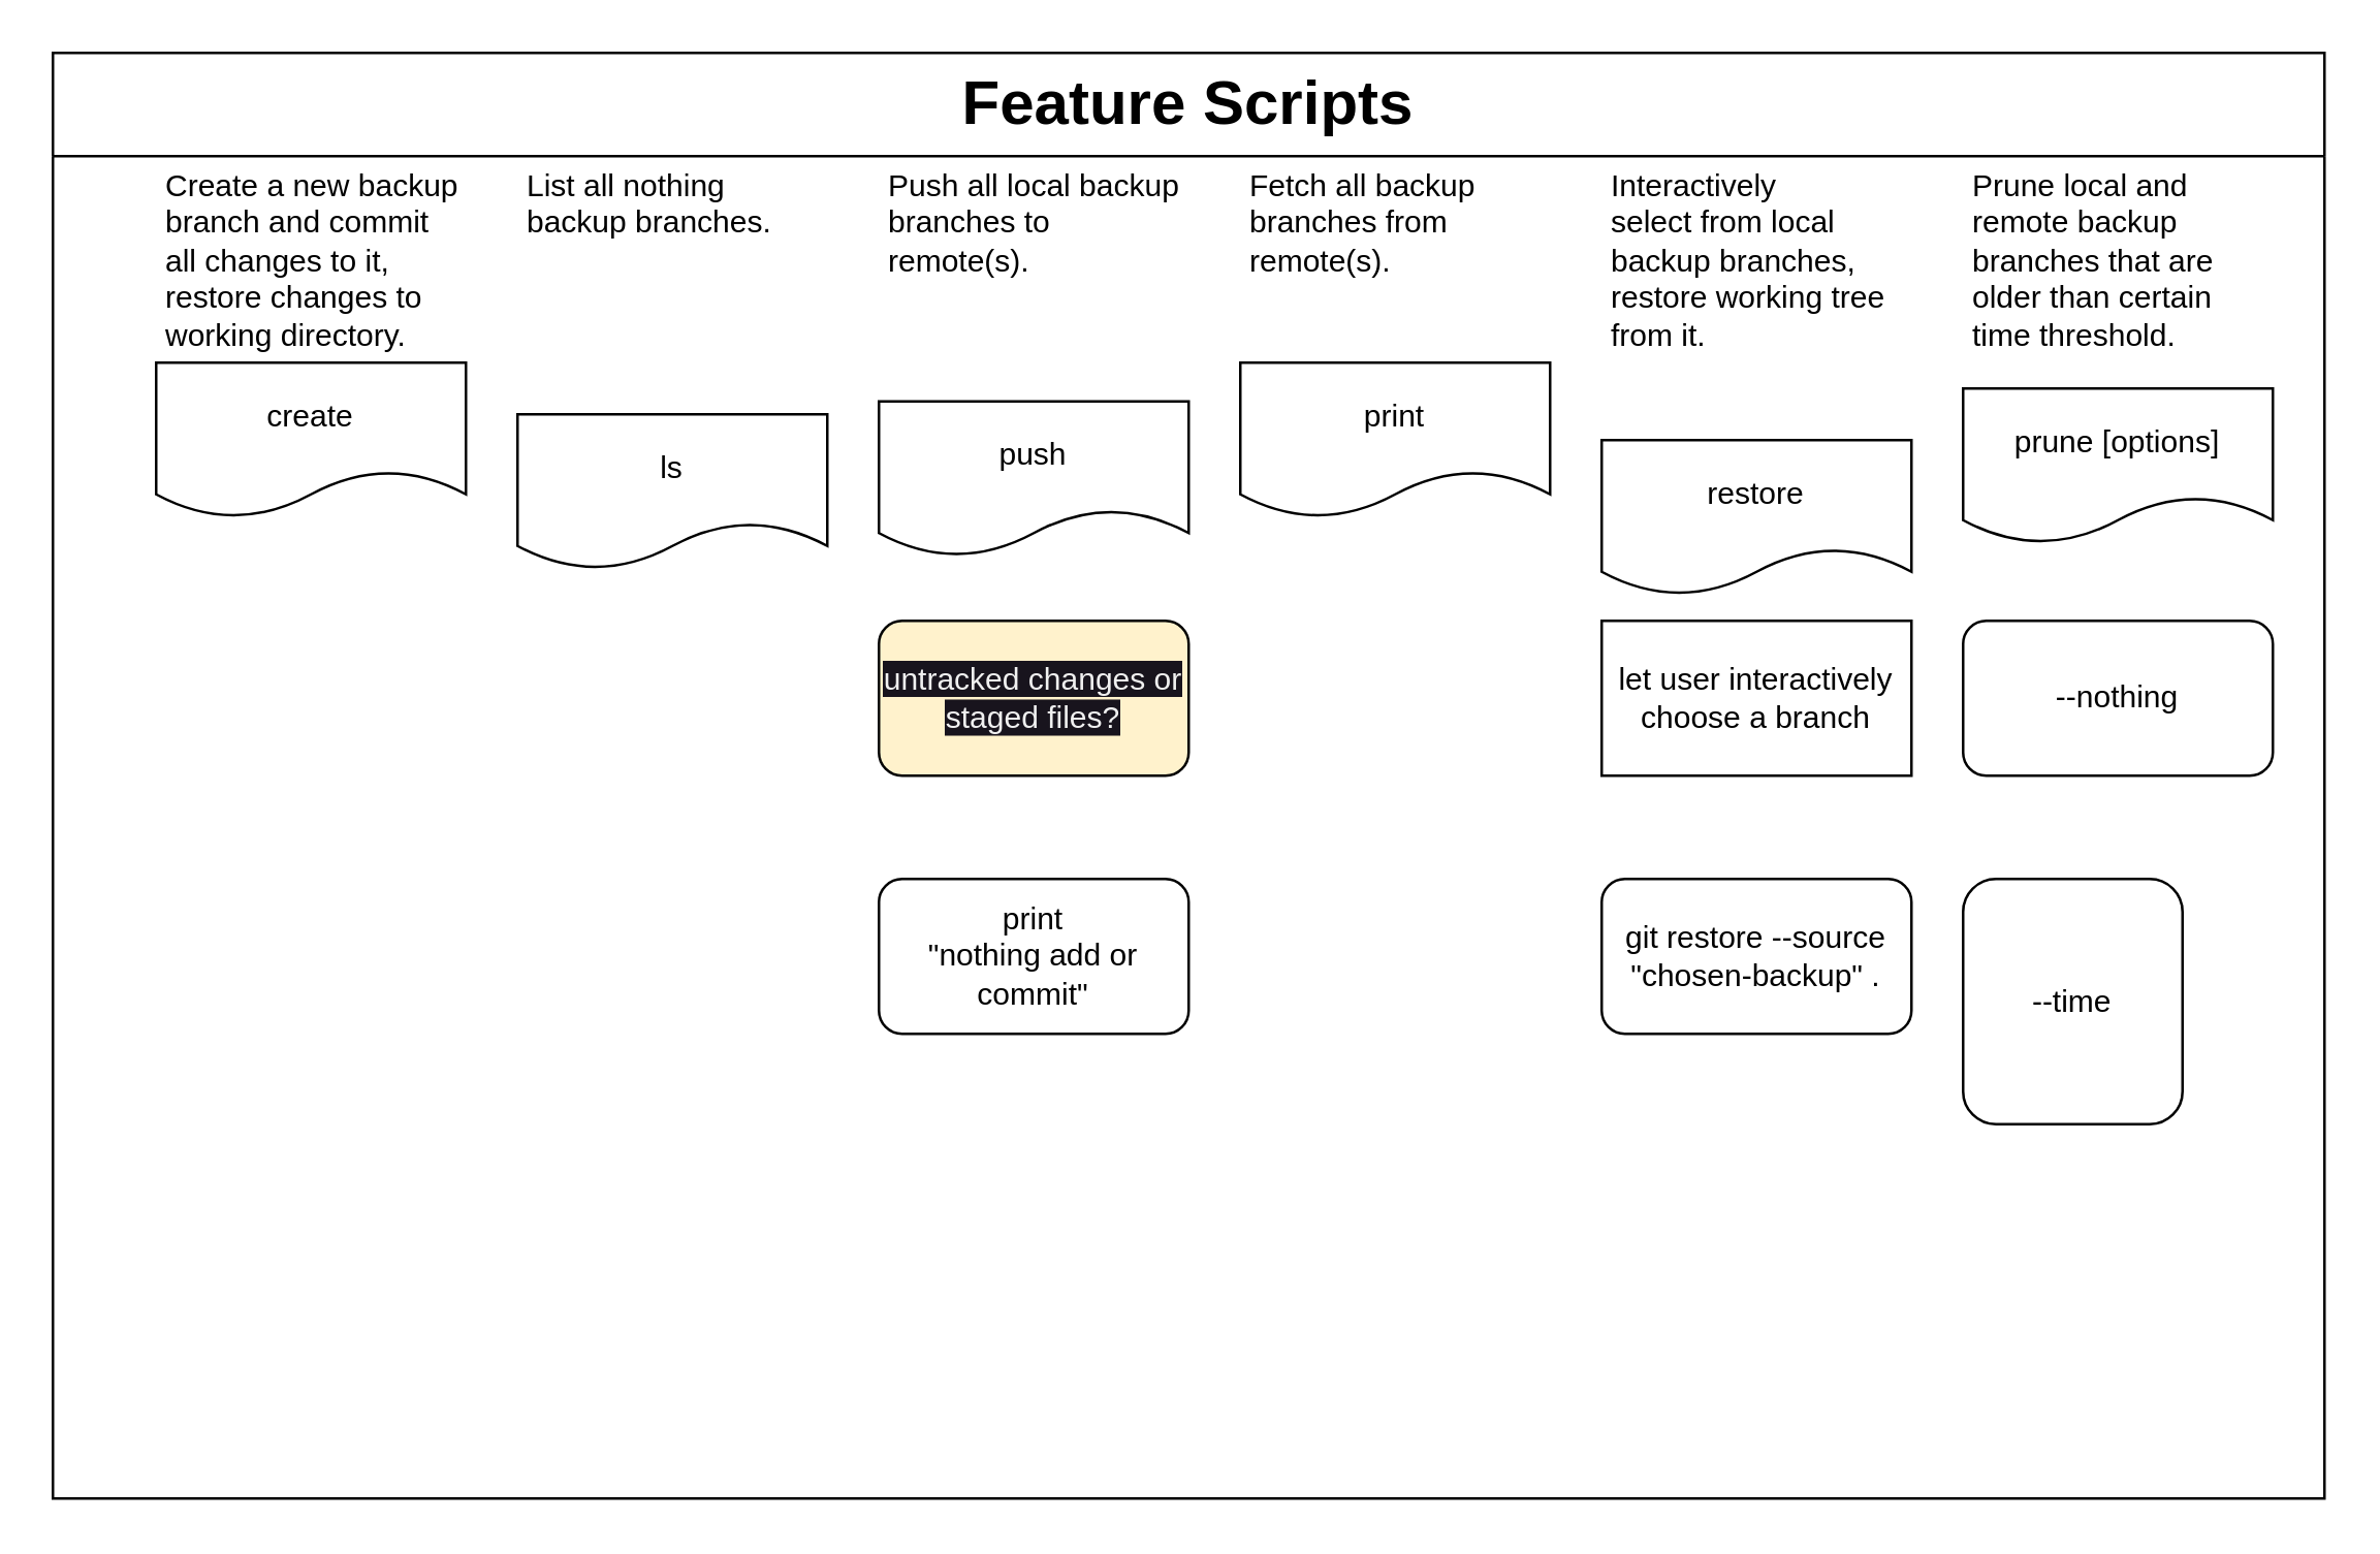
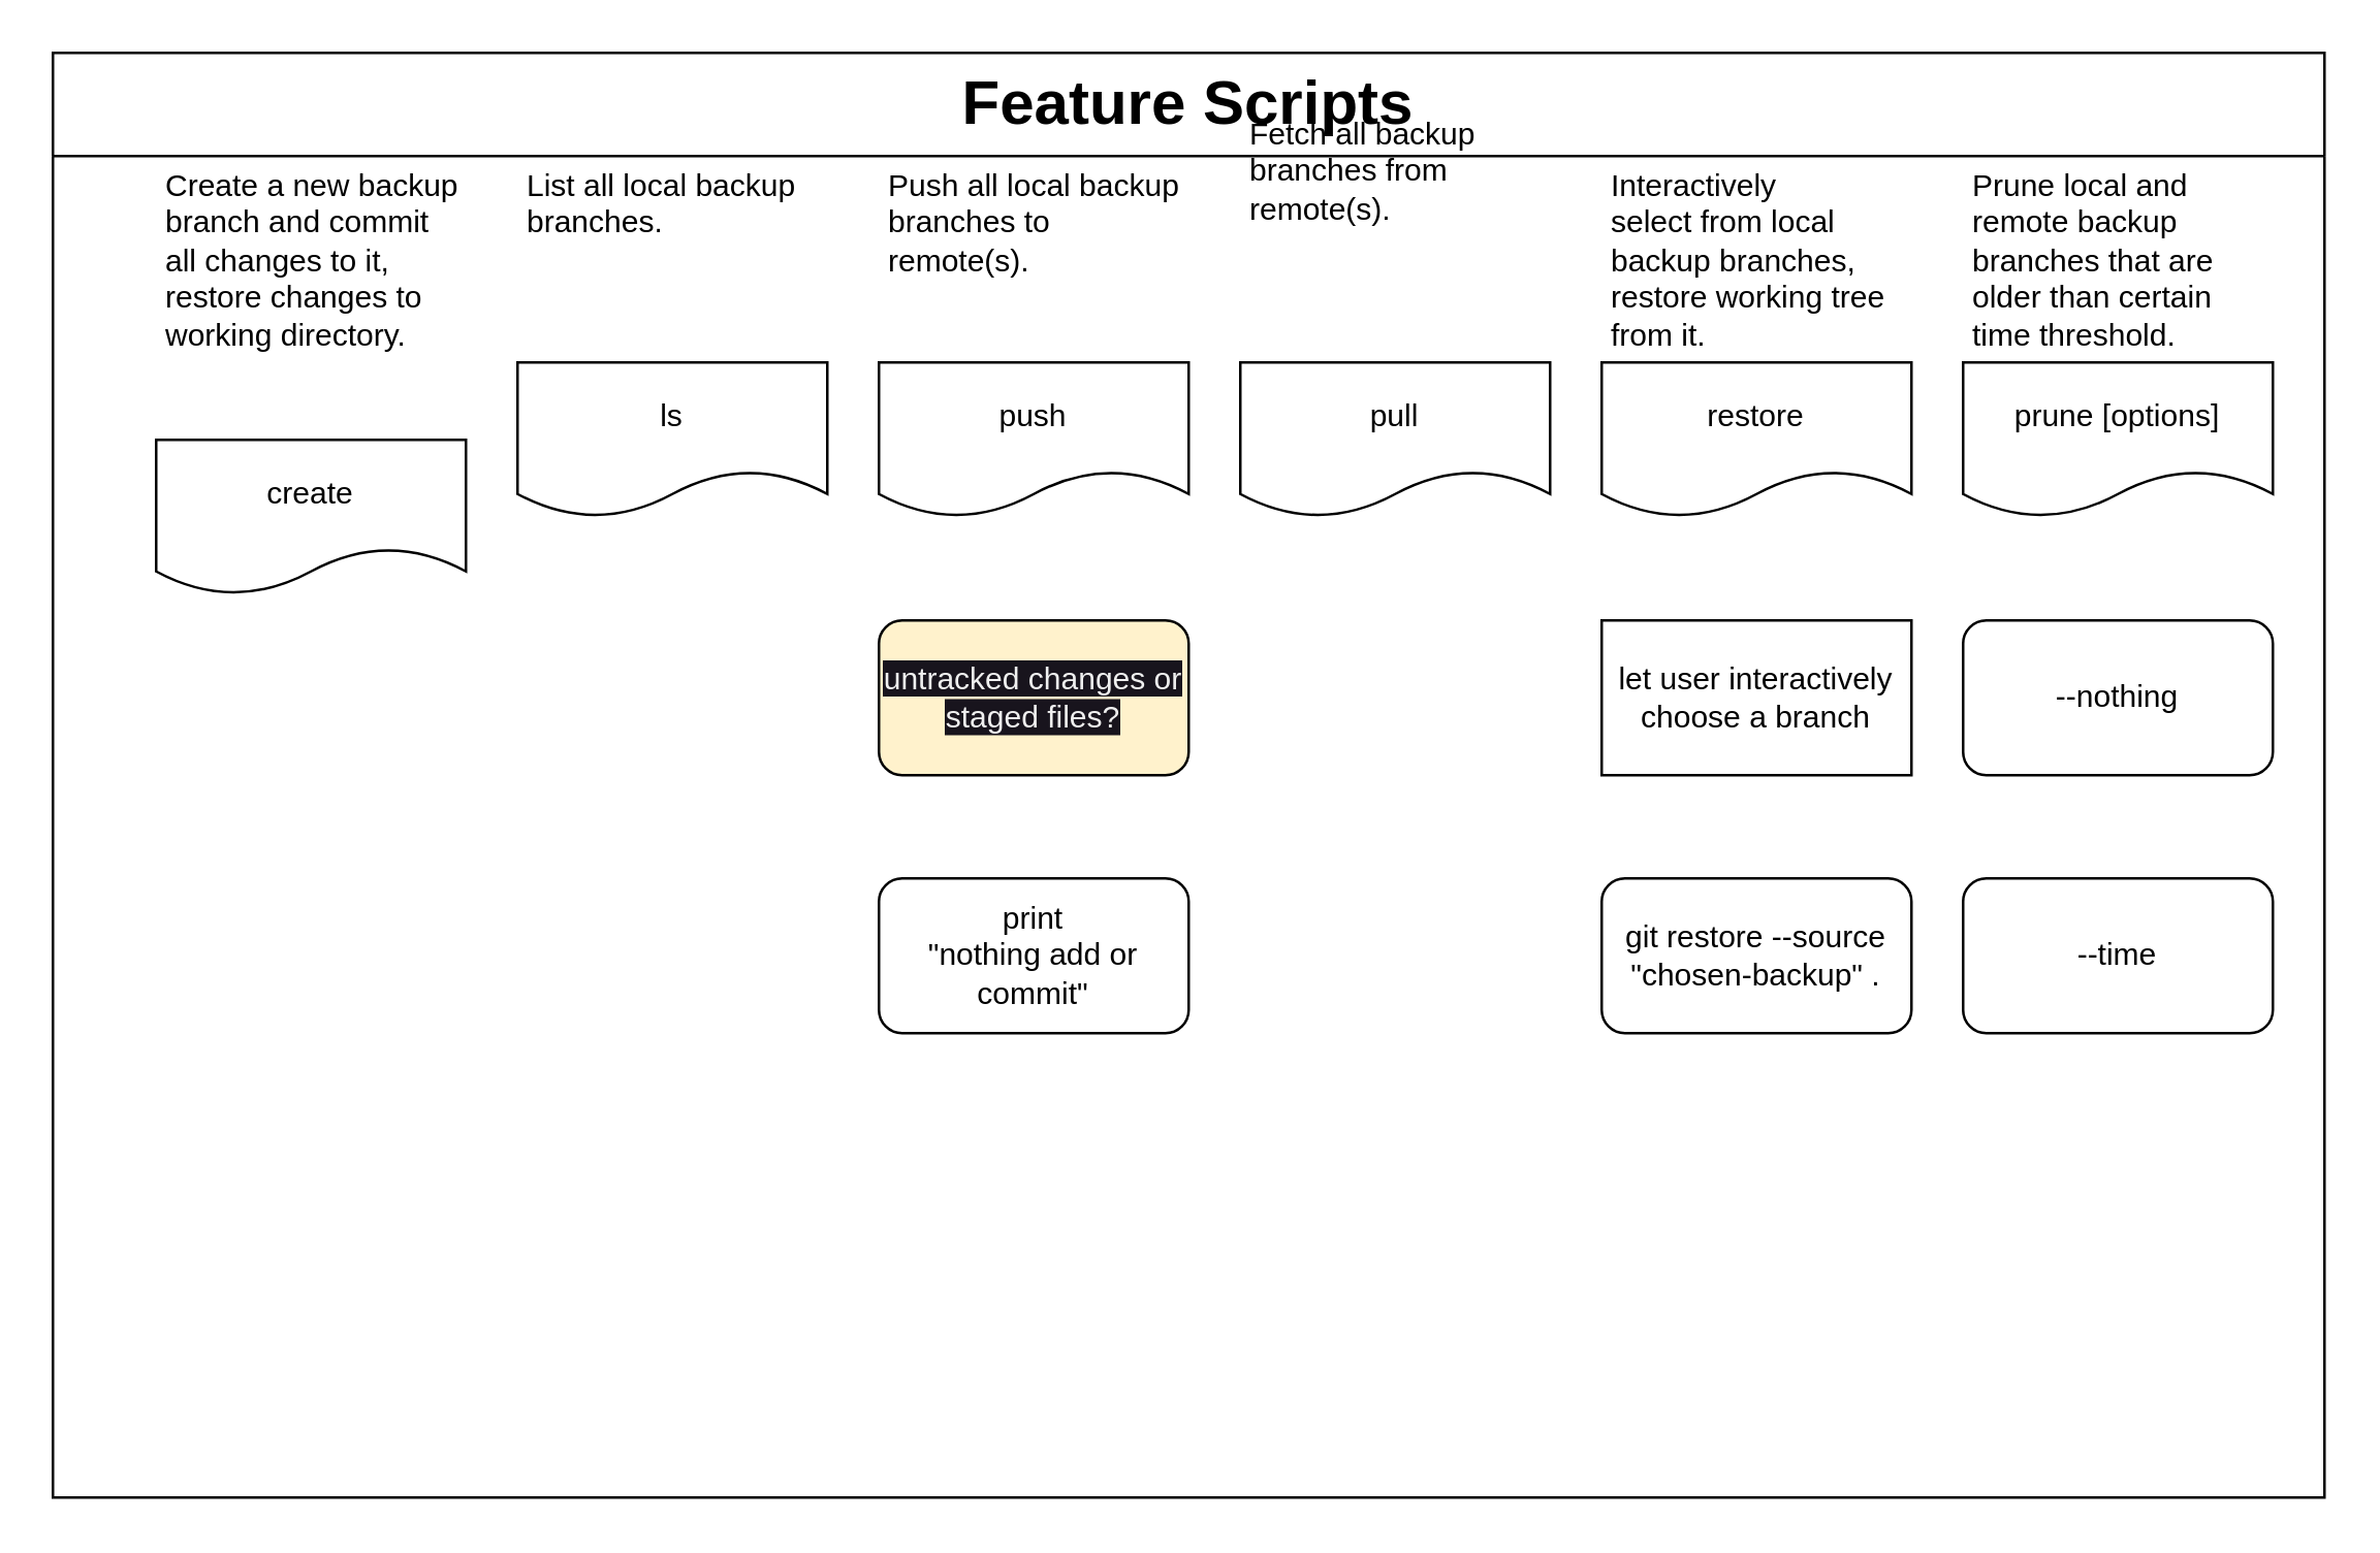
- <mxCell id="20" value="&lt;p style=&quot;line-height: 120%;&quot;&gt;List all nothing backup branches.&lt;/p&gt;&lt;p&gt;&lt;/p&gt;" style="text;html=1;strokeColor=none;fillColor=none;spacing=4;spacingTop=-16;whiteSpace=wrap;overflow=hidden;rounded=0;" parent="2" vertex="1"><mxGeometry x="180" y="40" width="120" height="80" as="geometry" /></mxCell>
+ <mxCell id="20" value="&lt;p style=&quot;line-height: 120%;&quot;&gt;List all local backup branches.&lt;/p&gt;&lt;p&gt;&lt;/p&gt;" style="text;html=1;strokeColor=none;fillColor=none;spacing=4;spacingTop=-16;whiteSpace=wrap;overflow=hidden;rounded=0;" parent="2" vertex="1"><mxGeometry x="180" y="40" width="120" height="80" as="geometry" /></mxCell>
- <mxCell id="16" value="&lt;p style=&quot;line-height: 120%;&quot;&gt;Fetch all backup branches from remote(s).&lt;br&gt;&lt;/p&gt;&lt;p&gt;&lt;/p&gt;" style="text;html=1;strokeColor=none;fillColor=none;spacing=4;spacingTop=-16;whiteSpace=wrap;overflow=hidden;rounded=0;" parent="2" vertex="1"><mxGeometry x="460" y="40" width="120" height="80" as="geometry" /></mxCell>
+ <mxCell id="16" value="&lt;p style=&quot;line-height: 120%;&quot;&gt;Fetch all backup branches from remote(s).&lt;br&gt;&lt;/p&gt;&lt;p&gt;&lt;/p&gt;" style="text;html=1;strokeColor=none;fillColor=none;spacing=4;spacingTop=-16;whiteSpace=wrap;overflow=hidden;rounded=0;" parent="2" vertex="1"><mxGeometry x="460" y="20" width="120" height="80" as="geometry" /></mxCell>
- <mxCell id="8" value="print" style="shape=document;whiteSpace=wrap;html=1;boundedLbl=1;" parent="2" vertex="1"><mxGeometry x="460" y="120" width="120" height="60" as="geometry" /></mxCell>
+ <mxCell id="8" value="pull" style="shape=document;whiteSpace=wrap;html=1;boundedLbl=1;" parent="2" vertex="1"><mxGeometry x="460" y="120" width="120" height="60" as="geometry" /></mxCell>
- <mxCell id="14" value="create" style="shape=document;whiteSpace=wrap;html=1;boundedLbl=1;" parent="2" vertex="1"><mxGeometry x="40" y="120" width="120" height="60" as="geometry" /></mxCell>
+ <mxCell id="14" value="create" style="shape=document;whiteSpace=wrap;html=1;boundedLbl=1;" parent="2" vertex="1"><mxGeometry x="40" y="150" width="120" height="60" as="geometry" /></mxCell>
- <mxCell id="10" value="prune [options]" style="shape=document;whiteSpace=wrap;html=1;boundedLbl=1;" parent="2" vertex="1"><mxGeometry x="740" y="130" width="120" height="60" as="geometry" /></mxCell>
+ <mxCell id="10" value="prune [options]" style="shape=document;whiteSpace=wrap;html=1;boundedLbl=1;" parent="2" vertex="1"><mxGeometry x="740" y="120" width="120" height="60" as="geometry" /></mxCell>
- <mxCell id="7" value="push&lt;br&gt;" style="shape=document;whiteSpace=wrap;html=1;boundedLbl=1;" parent="2" vertex="1"><mxGeometry x="320" y="135" width="120" height="60" as="geometry" /></mxCell>
+ <mxCell id="7" value="push&lt;br&gt;" style="shape=document;whiteSpace=wrap;html=1;boundedLbl=1;" parent="2" vertex="1"><mxGeometry x="320" y="120" width="120" height="60" as="geometry" /></mxCell>
- <mxCell id="13" value="ls" style="shape=document;whiteSpace=wrap;html=1;boundedLbl=1;" parent="2" vertex="1"><mxGeometry x="180" y="140" width="120" height="60" as="geometry" /></mxCell>
+ <mxCell id="13" value="ls" style="shape=document;whiteSpace=wrap;html=1;boundedLbl=1;" parent="2" vertex="1"><mxGeometry x="180" y="120" width="120" height="60" as="geometry" /></mxCell>
- <mxCell id="9" value="restore" style="shape=document;whiteSpace=wrap;html=1;boundedLbl=1;" parent="2" vertex="1"><mxGeometry x="600" y="150" width="120" height="60" as="geometry" /></mxCell>
+ <mxCell id="9" value="restore" style="shape=document;whiteSpace=wrap;html=1;boundedLbl=1;" parent="2" vertex="1"><mxGeometry x="600" y="120" width="120" height="60" as="geometry" /></mxCell>
- <mxCell id="5" value="--time" style="rounded=1;whiteSpace=wrap;html=1;" parent="2" vertex="1"><mxGeometry x="740" y="320" width="85" height="95" as="geometry" /></mxCell>
+ <mxCell id="5" value="--time" style="rounded=1;whiteSpace=wrap;html=1;" parent="2" vertex="1"><mxGeometry x="740" y="320" width="120" height="60" as="geometry" /></mxCell>
